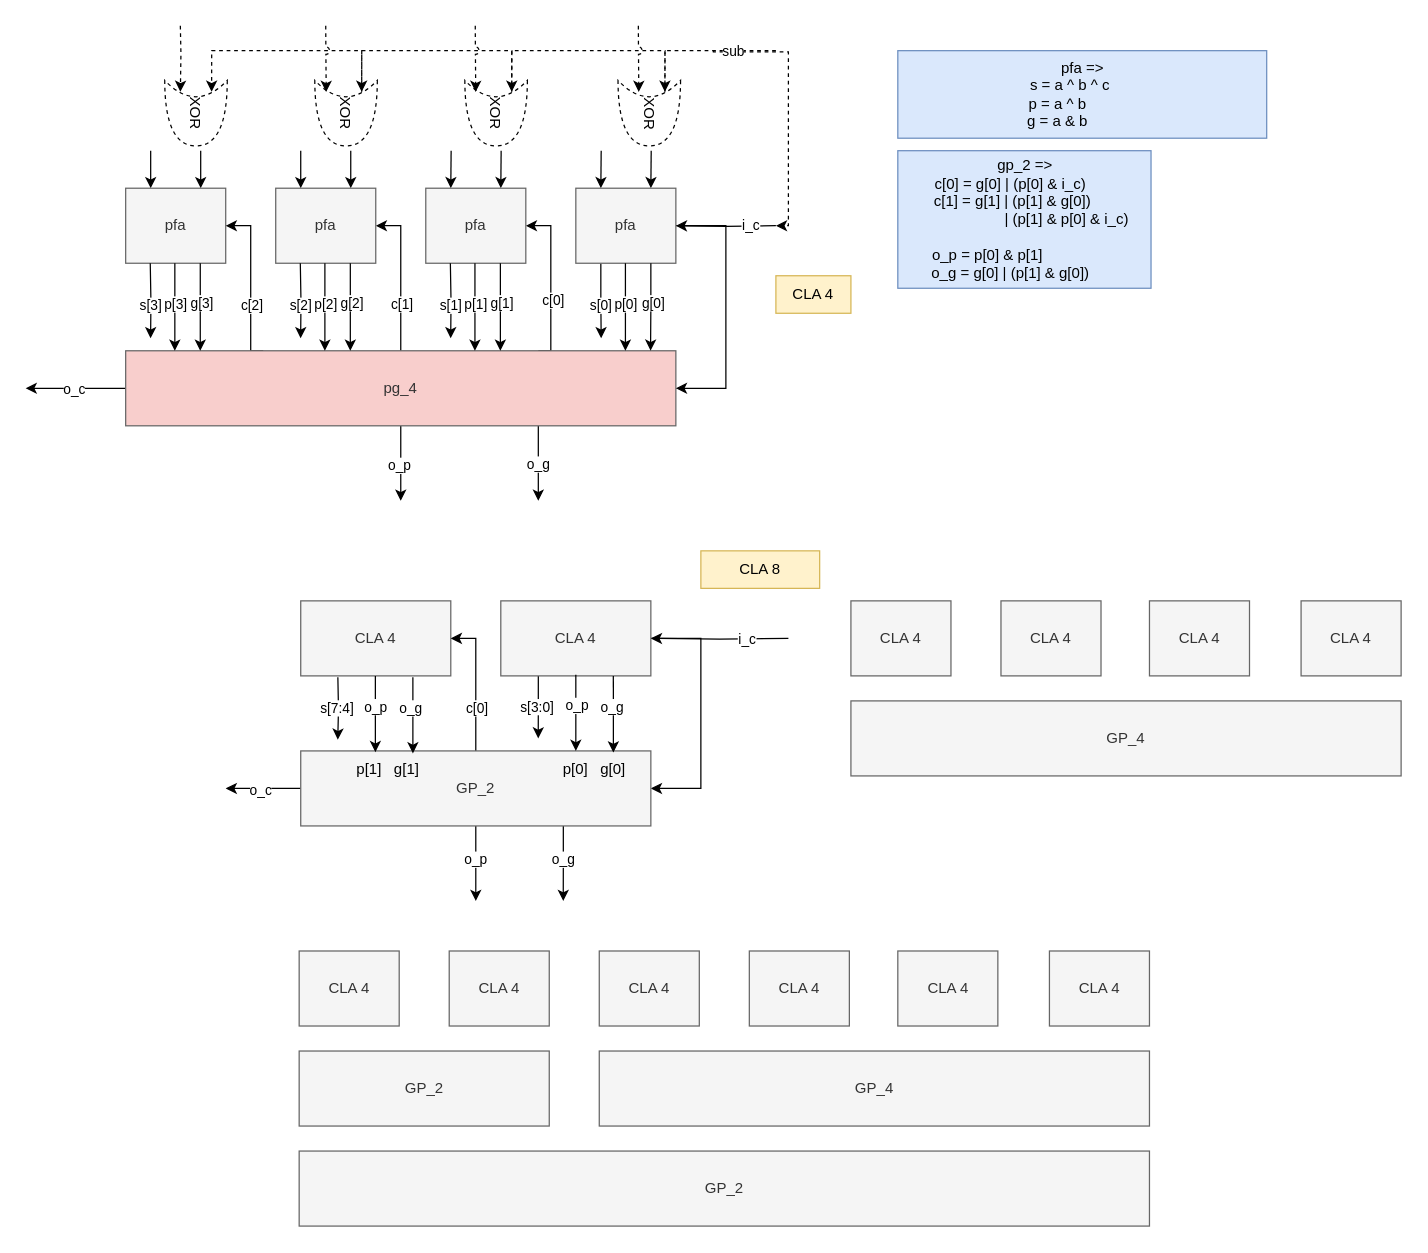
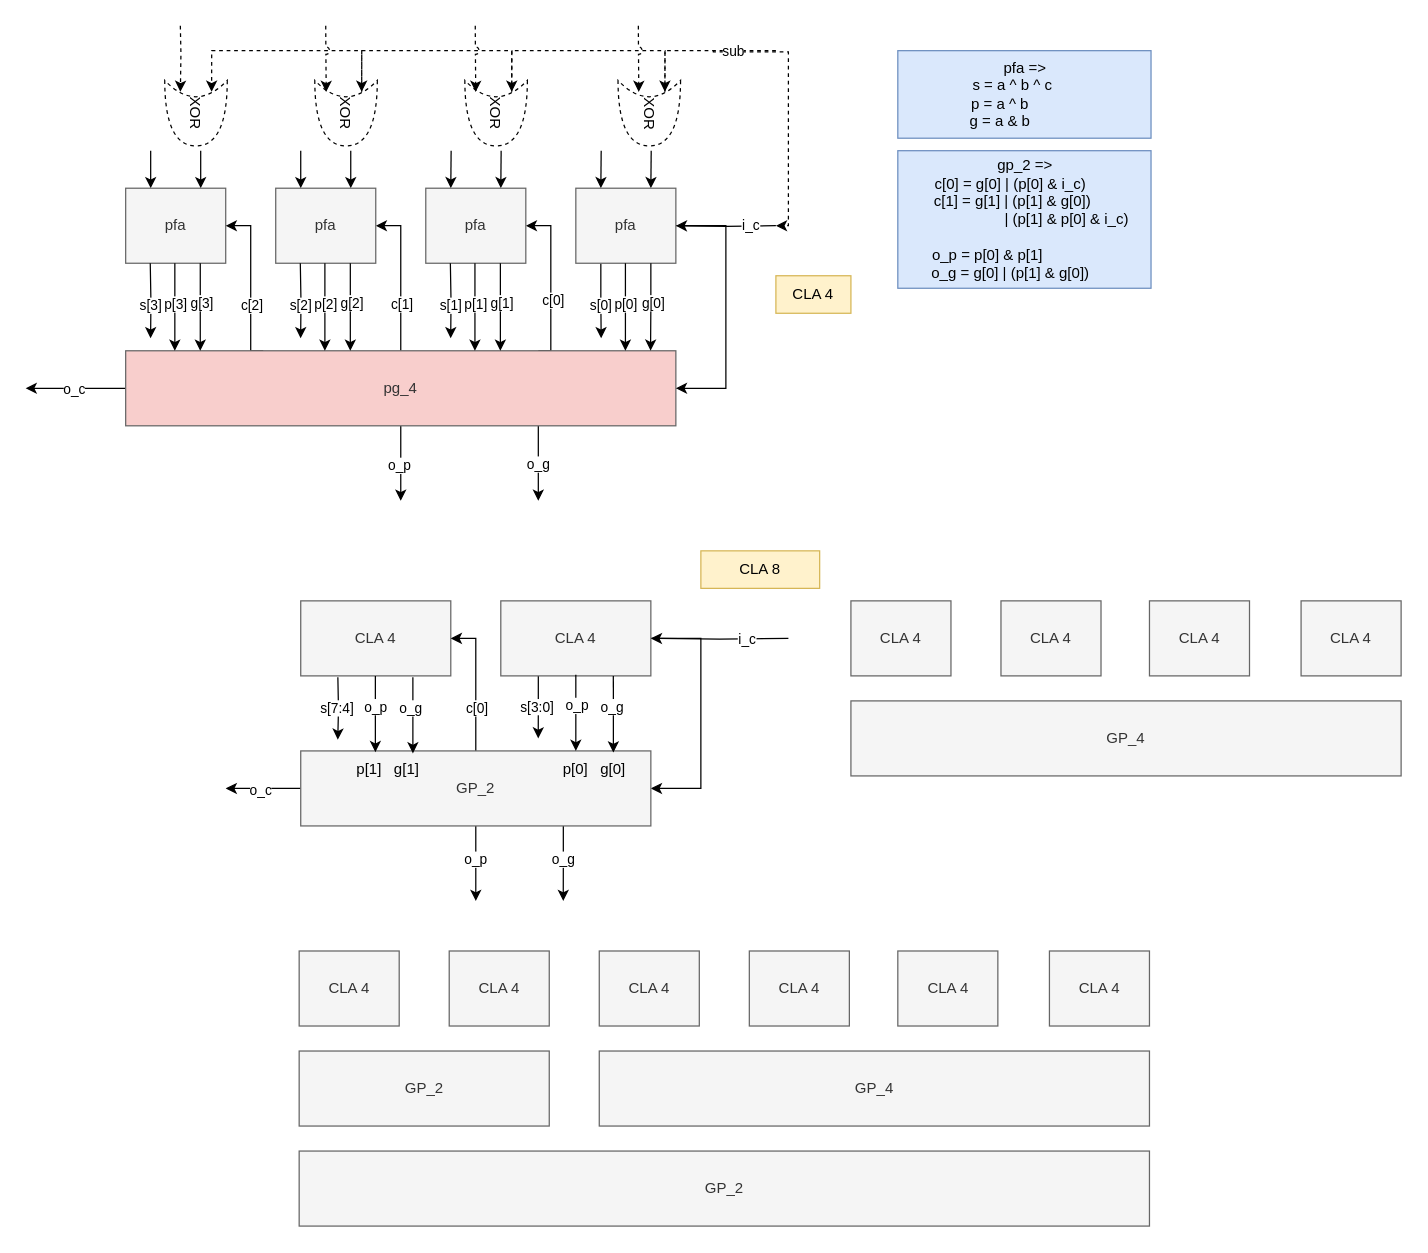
- <mxCell id="114" value="pfa =&amp;gt;&lt;div&gt;s = a ^ b ^ c&amp;nbsp; &amp;nbsp; &amp;nbsp;&amp;nbsp;&lt;/div&gt;&lt;div&gt;p = a ^ b&amp;nbsp; &amp;nbsp; &amp;nbsp; &amp;nbsp; &amp;nbsp; &amp;nbsp;&amp;nbsp;&lt;/div&gt;&lt;div&gt;g = a &amp;amp; b&amp;nbsp; &amp;nbsp; &amp;nbsp; &amp;nbsp; &amp;nbsp; &amp;nbsp;&amp;nbsp;&lt;/div&gt;" style="text;html=1;align=center;verticalAlign=middle;whiteSpace=wrap;rounded=0;fillColor=#dae8fc;strokeColor=#6c8ebf;" vertex="1" parent="1"><mxGeometry x="717.5" y="40" width="295" height="70" as="geometry" /></mxCell>
+ <mxCell id="114" value="pfa =&amp;gt;&lt;div&gt;s = a ^ b ^ c&amp;nbsp; &amp;nbsp; &amp;nbsp;&amp;nbsp;&lt;/div&gt;&lt;div&gt;p = a ^ b&amp;nbsp; &amp;nbsp; &amp;nbsp; &amp;nbsp; &amp;nbsp; &amp;nbsp;&amp;nbsp;&lt;/div&gt;&lt;div&gt;g = a &amp;amp; b&amp;nbsp; &amp;nbsp; &amp;nbsp; &amp;nbsp; &amp;nbsp; &amp;nbsp;&amp;nbsp;&lt;/div&gt;" style="text;html=1;align=center;verticalAlign=middle;whiteSpace=wrap;rounded=0;fillColor=#dae8fc;strokeColor=#6c8ebf;" vertex="1" parent="1"><mxGeometry x="717.5" y="40" width="202.5" height="70" as="geometry" /></mxCell>
